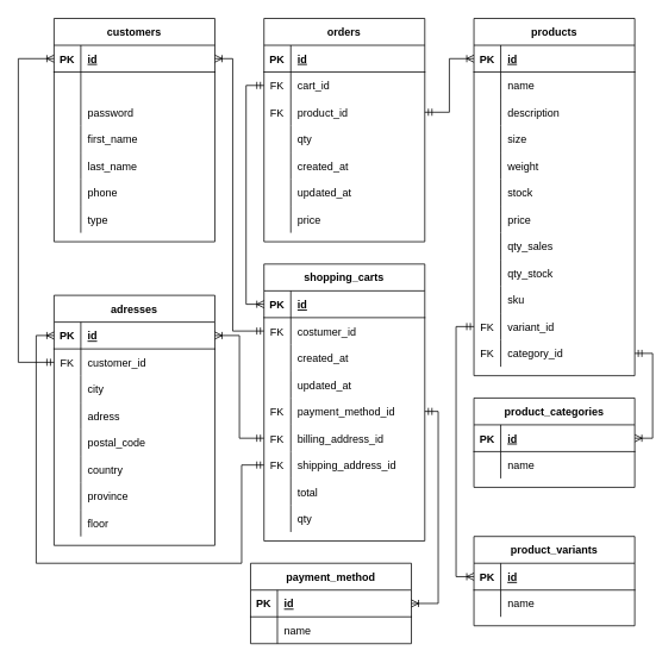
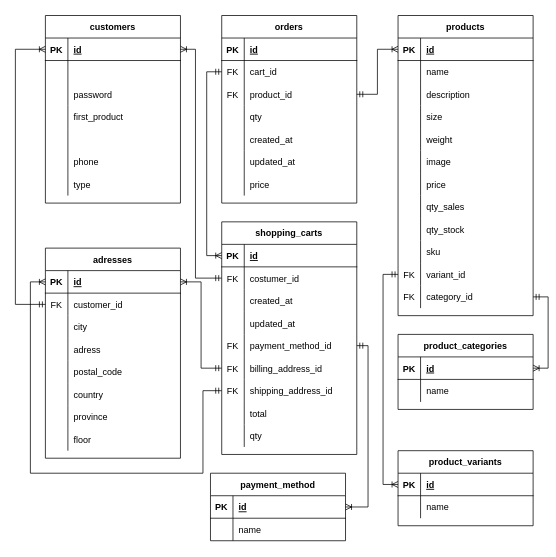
- <mxCell id="13" value="first_name" style="shape=partialRectangle;connectable=0;fillColor=none;top=0;left=0;bottom=0;right=0;align=left;spacingLeft=6;overflow=hidden;" vertex="1" parent="11"><mxGeometry x="30" width="150" height="30" as="geometry" /></mxCell>
+ <mxCell id="13" value="first_product" style="shape=partialRectangle;connectable=0;fillColor=none;top=0;left=0;bottom=0;right=0;align=left;spacingLeft=6;overflow=hidden;" vertex="1" parent="11"><mxGeometry x="30" width="150" height="30" as="geometry" /></mxCell>
- <mxCell id="16" value="last_name" style="shape=partialRectangle;connectable=0;fillColor=none;top=0;left=0;bottom=0;right=0;align=left;spacingLeft=6;overflow=hidden;" vertex="1" parent="14"><mxGeometry x="30" width="150" height="30" as="geometry" /></mxCell>
- <mxCell id="41" value="stock" style="shape=partialRectangle;connectable=0;fillColor=none;top=0;left=0;bottom=0;right=0;align=left;spacingLeft=6;overflow=hidden;" vertex="1" parent="39"><mxGeometry x="30" width="150" height="30" as="geometry" /></mxCell>
+ <mxCell id="41" value="image" style="shape=partialRectangle;connectable=0;fillColor=none;top=0;left=0;bottom=0;right=0;align=left;spacingLeft=6;overflow=hidden;" vertex="1" parent="39"><mxGeometry x="30" width="150" height="30" as="geometry" /></mxCell>
